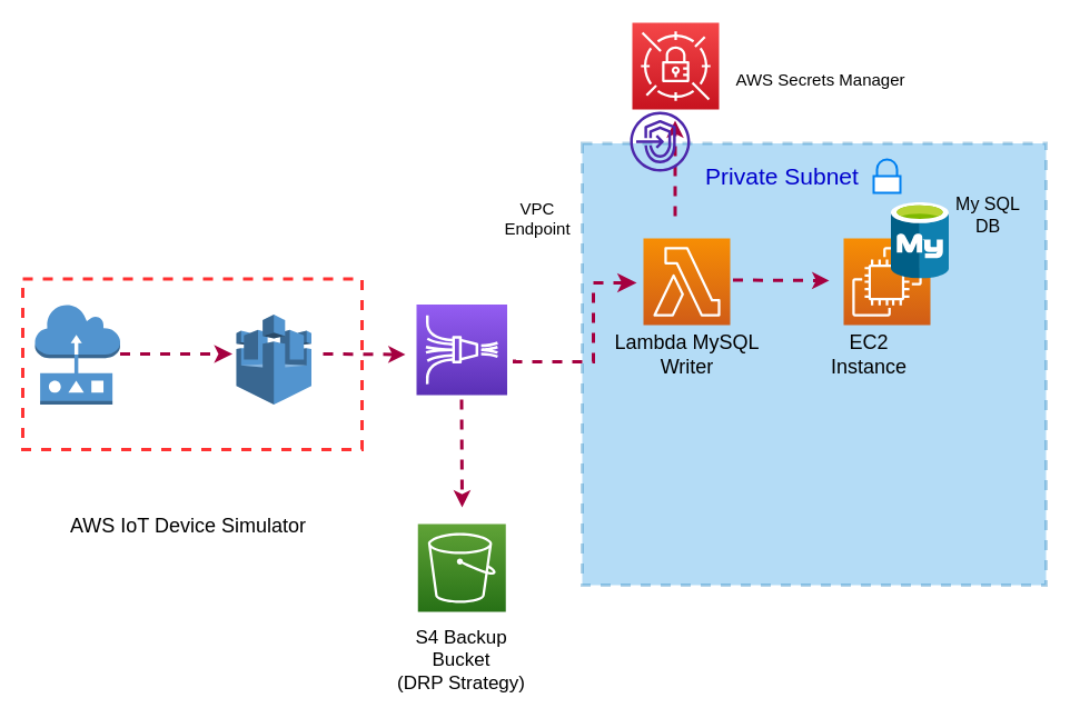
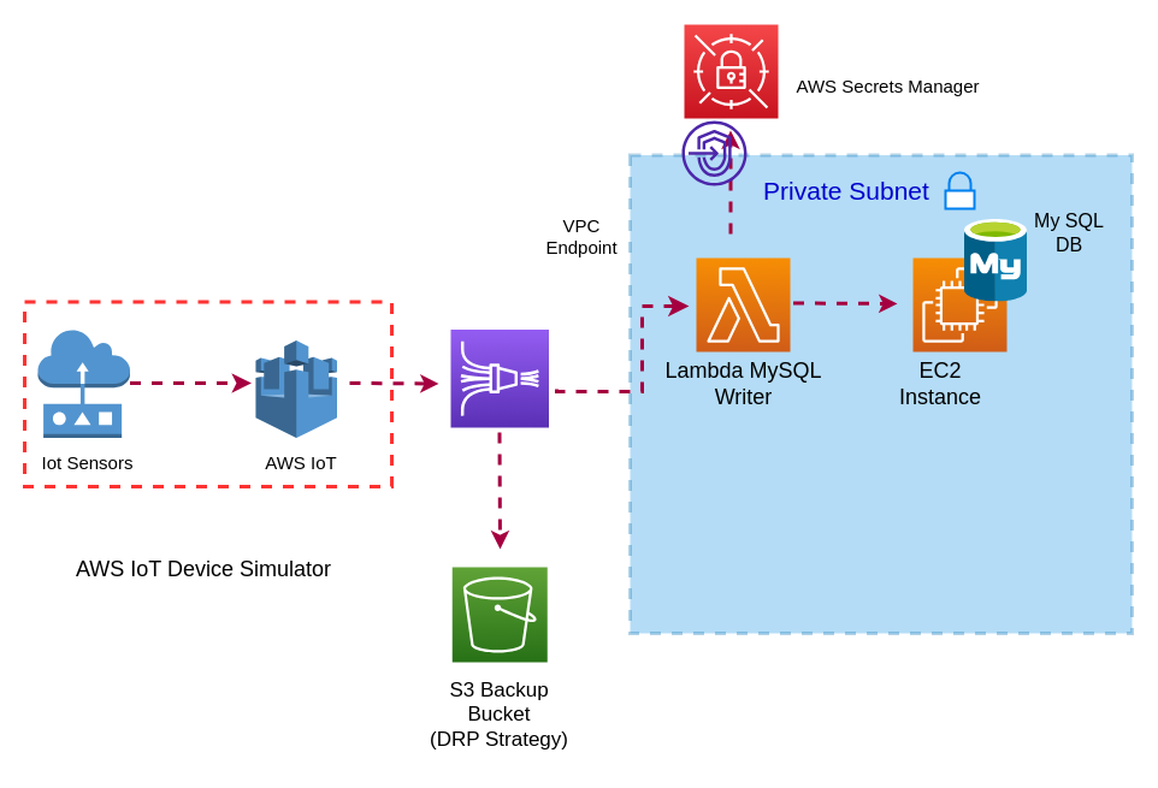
+ <mxCell id="26" value="&lt;font style=&quot;font-size: 15px;&quot; color=&quot;#000000&quot;&gt;Iot Sensors&lt;/font&gt;" style="text;html=1;strokeColor=none;fillColor=none;align=center;verticalAlign=middle;whiteSpace=wrap;rounded=0;" vertex="1" parent="1"><mxGeometry x="29" y="369" width="87" height="30" as="geometry" /></mxCell>
+ <mxCell id="27" value="&lt;font style=&quot;font-size: 15px;&quot; color=&quot;#000000&quot;&gt;AWS IoT&lt;/font&gt;" style="text;html=1;strokeColor=none;fillColor=none;align=center;verticalAlign=middle;whiteSpace=wrap;rounded=0;" vertex="1" parent="1"><mxGeometry x="212" y="369" width="75.5" height="30" as="geometry" /></mxCell>
- <mxCell id="22" value="&lt;font style=&quot;font-size: 17px;&quot; color=&quot;#000000&quot;&gt;S4 Backup Bucket &lt;br&gt;(DRP Strategy)&lt;/font&gt;" style="text;html=1;strokeColor=none;fillColor=none;align=center;verticalAlign=middle;whiteSpace=wrap;rounded=0;" vertex="1" parent="1"><mxGeometry x="348.37" y="554" width="132.75" height="79" as="geometry" /></mxCell>
+ <mxCell id="22" value="&lt;font style=&quot;font-size: 17px;&quot; color=&quot;#000000&quot;&gt;S3 Backup Bucket &lt;br&gt;(DRP Strategy)&lt;/font&gt;" style="text;html=1;strokeColor=none;fillColor=none;align=center;verticalAlign=middle;whiteSpace=wrap;rounded=0;" vertex="1" parent="1"><mxGeometry x="348.37" y="554" width="132.75" height="79" as="geometry" /></mxCell>
